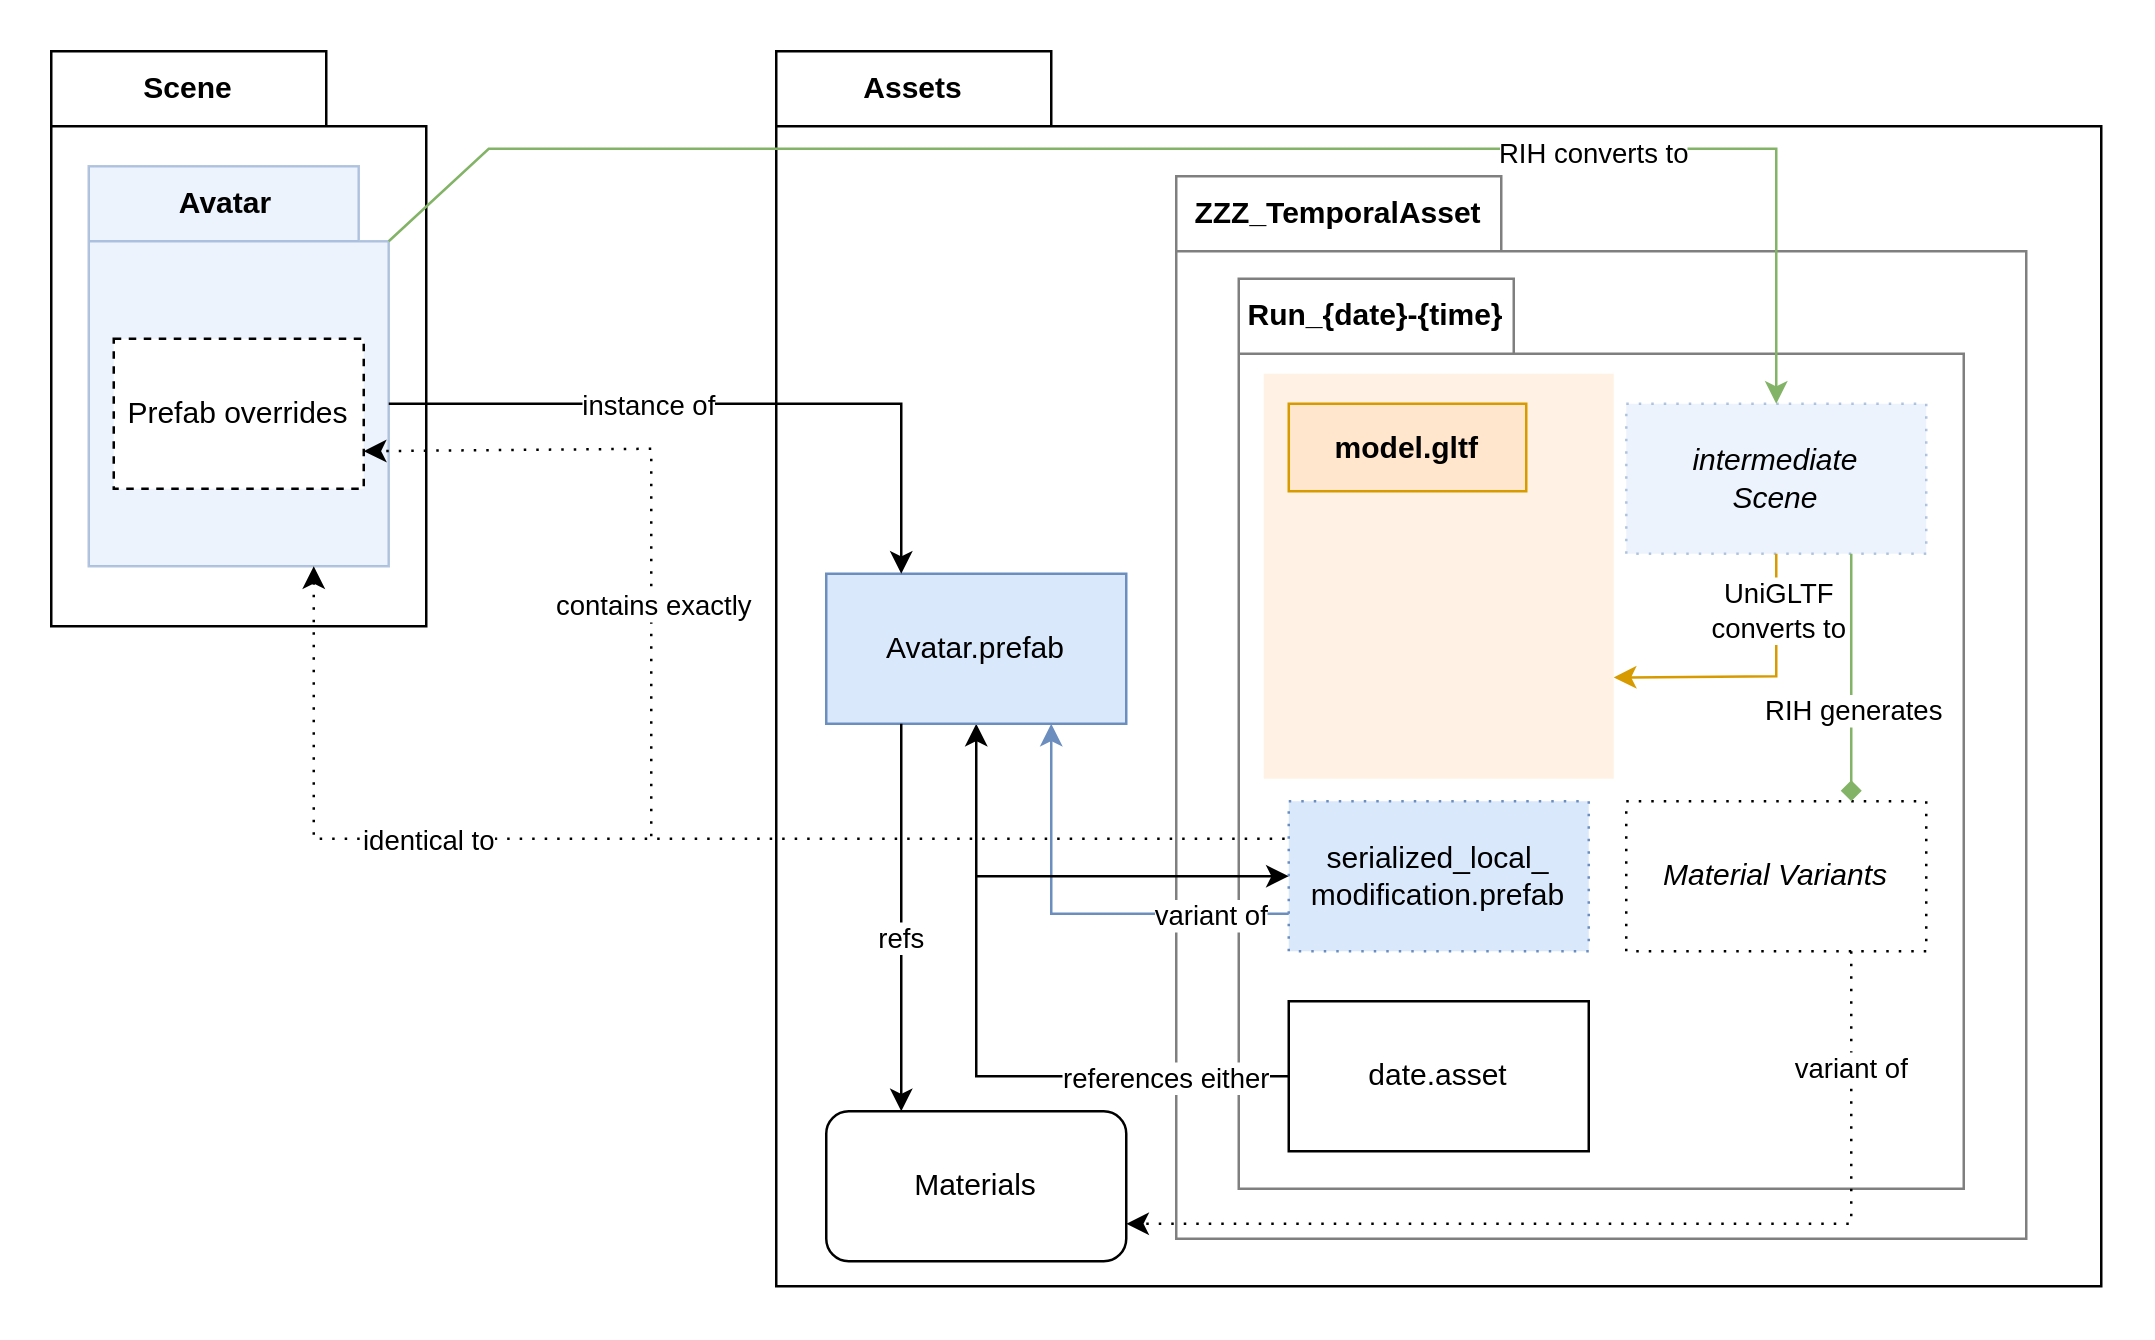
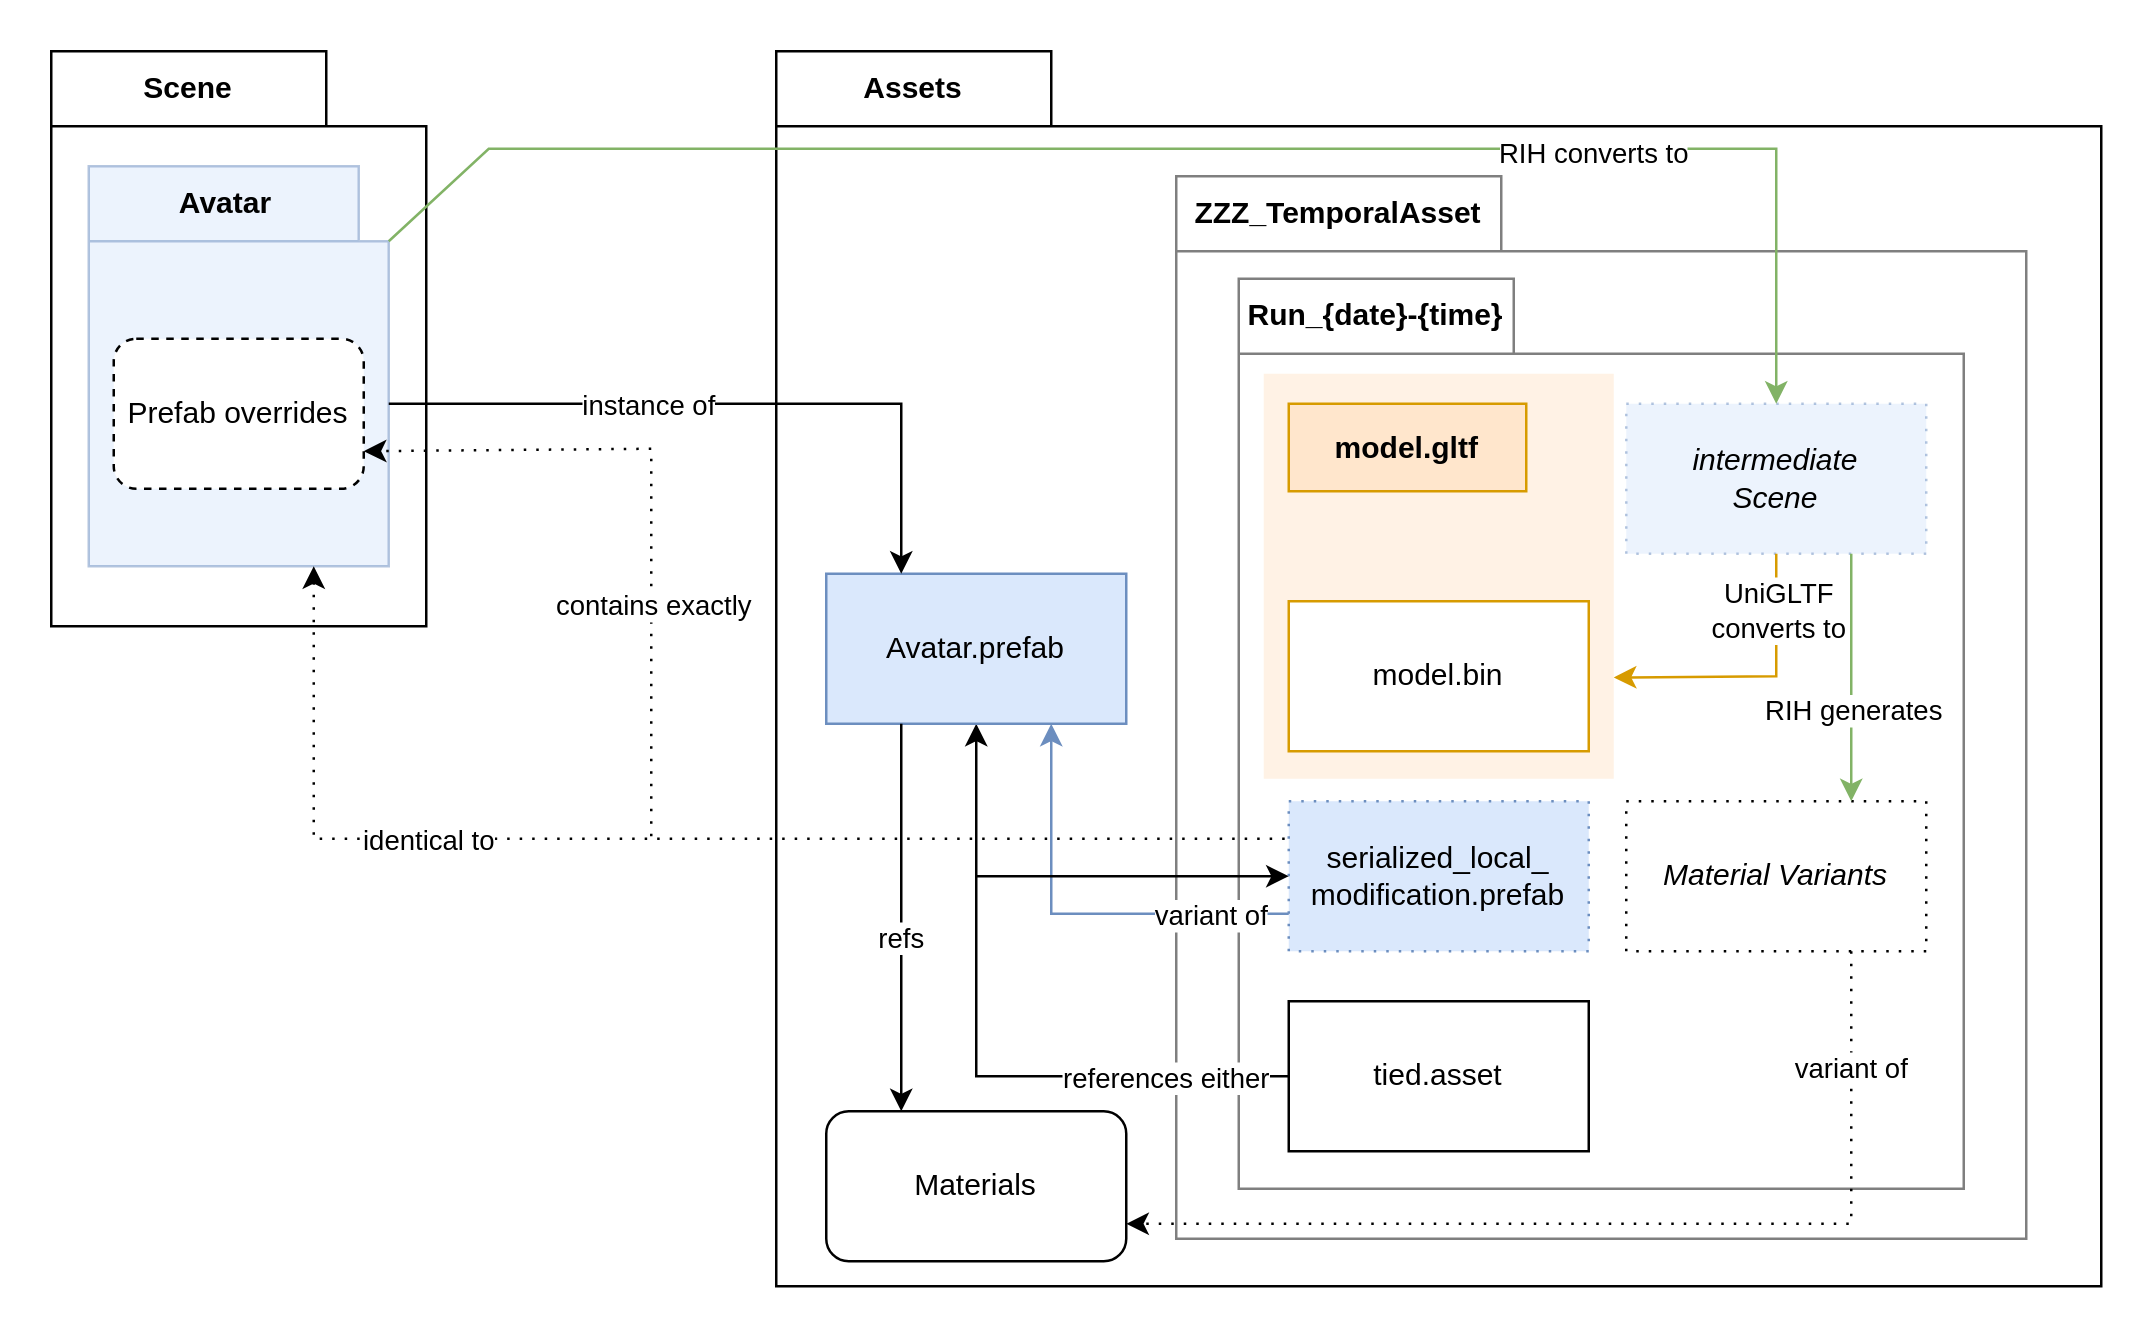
- <mxCell id="4" value="Prefab overrides" style="rounded=0;whiteSpace=wrap;html=1;dashed=1;" parent="3" vertex="1"><mxGeometry x="10" y="69" width="100" height="60" as="geometry" /></mxCell>
+ <mxCell id="4" value="Prefab overrides" style="whiteSpace=wrap;html=1;dashed=1;rounded=1;" parent="3" vertex="1"><mxGeometry x="10" y="69" width="100" height="60" as="geometry" /></mxCell>
+ <mxCell id="10" value="model.bin" style="rounded=0;whiteSpace=wrap;html=1;fillColor=default;strokeColor=#d79b00;" parent="7" vertex="1"><mxGeometry x="20" y="129" width="120" height="60" as="geometry" /></mxCell>
- <mxCell id="17" value="" style="endArrow=diamond;html=1;rounded=0;exitX=0.75;exitY=1;exitDx=0;exitDy=0;entryX=0.75;entryY=0;entryDx=0;entryDy=0;fillColor=#d5e8d4;strokeColor=#82b366;" parent="7" source="13" target="16" edge="1"><mxGeometry width="50" height="50" relative="1" as="geometry"><mxPoint x="125" y="263" as="sourcePoint" /><mxPoint x="175" y="213" as="targetPoint" /></mxGeometry></mxCell>
+ <mxCell id="17" value="" style="endArrow=classic;html=1;rounded=0;exitX=0.75;exitY=1;exitDx=0;exitDy=0;entryX=0.75;entryY=0;entryDx=0;entryDy=0;fillColor=#d5e8d4;strokeColor=#82b366;" parent="7" source="13" target="16" edge="1"><mxGeometry width="50" height="50" relative="1" as="geometry"><mxPoint x="125" y="263" as="sourcePoint" /><mxPoint x="175" y="213" as="targetPoint" /></mxGeometry></mxCell>
- <mxCell id="12" value="date.asset" style="rounded=0;whiteSpace=wrap;html=1;" parent="7" vertex="1"><mxGeometry x="20" y="289" width="120" height="60" as="geometry" /></mxCell>
+ <mxCell id="12" value="tied.asset" style="rounded=0;whiteSpace=wrap;html=1;" parent="7" vertex="1"><mxGeometry x="20" y="289" width="120" height="60" as="geometry" /></mxCell>
